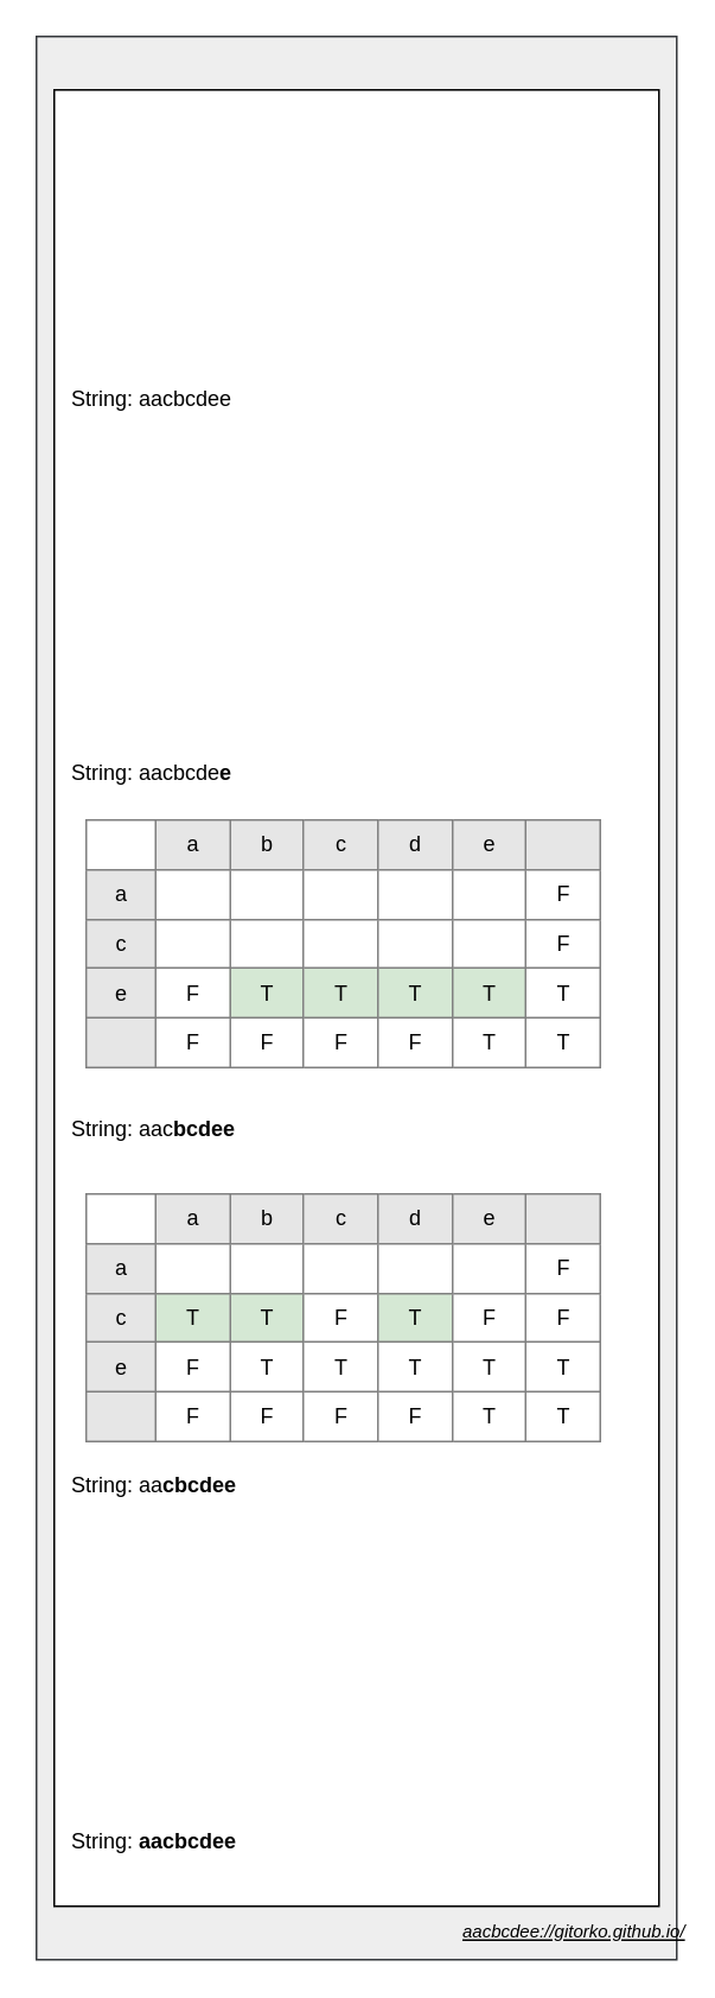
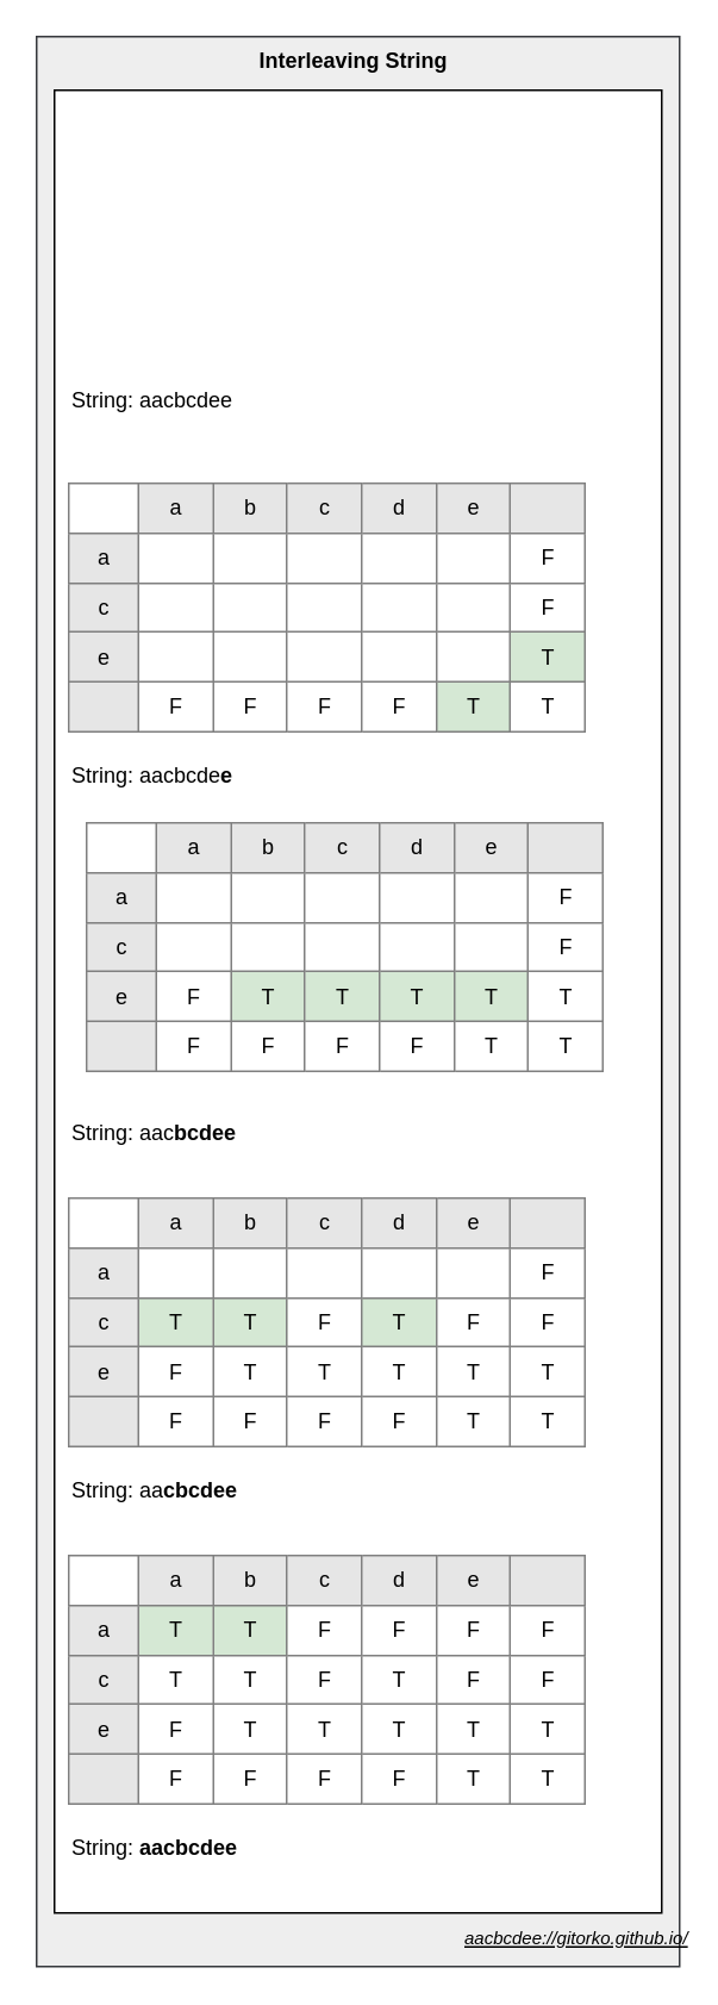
+ <mxCell id="4" value="Interleaving String" style="text;html=1;fontStyle=1" parent="1" vertex="1"><mxGeometry x="142.5" y="20" width="115" height="30" as="geometry" /></mxCell>
+ <mxCell id="7" value="&lt;table border=&quot;1&quot; width=&quot;100%&quot; style=&quot;width: 100% ; height: 100% ; border-collapse: collapse&quot;&gt;&lt;tbody&gt;&lt;tr&gt;&lt;td&gt;&lt;br&gt;&lt;/td&gt;&lt;td align=&quot;center&quot; style=&quot;background-color: rgb(230 , 230 , 230)&quot;&gt;a&lt;/td&gt;&lt;td align=&quot;center&quot; style=&quot;background-color: rgb(230 , 230 , 230)&quot;&gt;b&lt;/td&gt;&lt;td align=&quot;center&quot; style=&quot;background-color: rgb(230 , 230 , 230)&quot;&gt;c&lt;/td&gt;&lt;td style=&quot;text-align: center ; background-color: rgb(230 , 230 , 230)&quot;&gt;d&lt;/td&gt;&lt;td style=&quot;text-align: center ; background-color: rgb(230 , 230 , 230)&quot;&gt;e&lt;/td&gt;&lt;td style=&quot;background-color: rgb(230 , 230 , 230)&quot;&gt;&amp;nbsp;&lt;/td&gt;&lt;/tr&gt;&lt;tr&gt;&lt;td style=&quot;text-align: center ; background-color: rgb(230 , 230 , 230)&quot;&gt;a&lt;/td&gt;&lt;td align=&quot;center&quot;&gt;&lt;br&gt;&lt;/td&gt;&lt;td align=&quot;center&quot;&gt;&lt;br&gt;&lt;/td&gt;&lt;td align=&quot;center&quot;&gt;&lt;br&gt;&lt;/td&gt;&lt;td style=&quot;text-align: center&quot;&gt;&lt;br&gt;&lt;/td&gt;&lt;td style=&quot;text-align: center&quot;&gt;&lt;br&gt;&lt;/td&gt;&lt;td style=&quot;text-align: center&quot;&gt;F&lt;/td&gt;&lt;/tr&gt;&lt;tr&gt;&lt;td style=&quot;text-align: center ; background-color: rgb(230 , 230 , 230)&quot;&gt;c&lt;/td&gt;&lt;td align=&quot;center&quot;&gt;&lt;br&gt;&lt;/td&gt;&lt;td align=&quot;center&quot;&gt;&lt;br&gt;&lt;/td&gt;&lt;td align=&quot;center&quot;&gt;&lt;br&gt;&lt;/td&gt;&lt;td style=&quot;text-align: center&quot;&gt;&lt;br&gt;&lt;/td&gt;&lt;td style=&quot;text-align: center&quot;&gt;&lt;br&gt;&lt;/td&gt;&lt;td style=&quot;text-align: center&quot;&gt;F&lt;/td&gt;&lt;/tr&gt;&lt;tr&gt;&lt;td style=&quot;text-align: center ; background-color: rgb(230 , 230 , 230)&quot;&gt;e&lt;/td&gt;&lt;td style=&quot;text-align: center&quot;&gt;&lt;br&gt;&lt;/td&gt;&lt;td style=&quot;text-align: center&quot;&gt;&lt;br&gt;&lt;/td&gt;&lt;td style=&quot;text-align: center&quot;&gt;&lt;br&gt;&lt;/td&gt;&lt;td style=&quot;text-align: center&quot;&gt;&lt;br&gt;&lt;/td&gt;&lt;td style=&quot;text-align: center&quot;&gt;&lt;br&gt;&lt;/td&gt;&lt;td style=&quot;text-align: center ; background-color: rgb(213 , 232 , 212)&quot;&gt;T&lt;/td&gt;&lt;/tr&gt;&lt;tr&gt;&lt;td style=&quot;background-color: rgb(230 , 230 , 230)&quot;&gt;&lt;br&gt;&lt;/td&gt;&lt;td style=&quot;text-align: center&quot;&gt;F&lt;/td&gt;&lt;td style=&quot;text-align: center&quot;&gt;F&lt;/td&gt;&lt;td style=&quot;text-align: center&quot;&gt;F&lt;/td&gt;&lt;td style=&quot;text-align: center&quot;&gt;F&lt;/td&gt;&lt;td style=&quot;text-align: center ; background-color: rgb(213 , 232 , 212)&quot;&gt;T&lt;/td&gt;&lt;td style=&quot;text-align: center&quot;&gt;T&lt;/td&gt;&lt;/tr&gt;&lt;/tbody&gt;&lt;/table&gt;" style="text;html=1;strokeColor=none;fillColor=none;overflow=fill;" parent="1" vertex="1"><mxGeometry x="37.5" y="270" width="290" height="140" as="geometry" /></mxCell>
- <mxCell id="11" value="&lt;table border=&quot;1&quot; width=&quot;100%&quot; style=&quot;width: 100% ; height: 100% ; border-collapse: collapse&quot;&gt;&lt;tbody&gt;&lt;tr&gt;&lt;td&gt;&lt;br&gt;&lt;/td&gt;&lt;td align=&quot;center&quot; style=&quot;background-color: rgb(230 , 230 , 230)&quot;&gt;a&lt;/td&gt;&lt;td align=&quot;center&quot; style=&quot;background-color: rgb(230 , 230 , 230)&quot;&gt;b&lt;/td&gt;&lt;td align=&quot;center&quot; style=&quot;background-color: rgb(230 , 230 , 230)&quot;&gt;c&lt;/td&gt;&lt;td style=&quot;text-align: center ; background-color: rgb(230 , 230 , 230)&quot;&gt;d&lt;/td&gt;&lt;td style=&quot;text-align: center ; background-color: rgb(230 , 230 , 230)&quot;&gt;e&lt;/td&gt;&lt;td style=&quot;background-color: rgb(230 , 230 , 230)&quot;&gt;&amp;nbsp;&lt;/td&gt;&lt;/tr&gt;&lt;tr&gt;&lt;td style=&quot;text-align: center ; background-color: rgb(230 , 230 , 230)&quot;&gt;a&lt;/td&gt;&lt;td align=&quot;center&quot;&gt;&lt;br&gt;&lt;/td&gt;&lt;td align=&quot;center&quot;&gt;&lt;br&gt;&lt;/td&gt;&lt;td align=&quot;center&quot;&gt;&lt;br&gt;&lt;/td&gt;&lt;td style=&quot;text-align: center&quot;&gt;&lt;br&gt;&lt;/td&gt;&lt;td style=&quot;text-align: center&quot;&gt;&lt;br&gt;&lt;/td&gt;&lt;td style=&quot;text-align: center&quot;&gt;F&lt;/td&gt;&lt;/tr&gt;&lt;tr&gt;&lt;td style=&quot;text-align: center ; background-color: rgb(230 , 230 , 230)&quot;&gt;c&lt;/td&gt;&lt;td align=&quot;center&quot; style=&quot;background-color: rgb(213 , 232 , 212)&quot;&gt;T&lt;/td&gt;&lt;td align=&quot;center&quot; style=&quot;background-color: rgb(213 , 232 , 212)&quot;&gt;T&lt;/td&gt;&lt;td align=&quot;center&quot;&gt;F&lt;/td&gt;&lt;td style=&quot;text-align: center ; background-color: rgb(213 , 232 , 212)&quot;&gt;T&lt;/td&gt;&lt;td style=&quot;text-align: center&quot;&gt;F&lt;/td&gt;&lt;td style=&quot;text-align: center&quot;&gt;F&lt;/td&gt;&lt;/tr&gt;&lt;tr&gt;&lt;td style=&quot;text-align: center ; background-color: rgb(230 , 230 , 230)&quot;&gt;e&lt;/td&gt;&lt;td style=&quot;text-align: center&quot;&gt;F&lt;/td&gt;&lt;td style=&quot;text-align: center&quot;&gt;T&lt;/td&gt;&lt;td style=&quot;text-align: center&quot;&gt;T&lt;/td&gt;&lt;td style=&quot;text-align: center&quot;&gt;T&lt;/td&gt;&lt;td style=&quot;text-align: center&quot;&gt;T&lt;/td&gt;&lt;td style=&quot;text-align: center&quot;&gt;T&lt;/td&gt;&lt;/tr&gt;&lt;tr&gt;&lt;td style=&quot;background-color: rgb(230 , 230 , 230)&quot;&gt;&lt;br&gt;&lt;/td&gt;&lt;td style=&quot;text-align: center&quot;&gt;F&lt;/td&gt;&lt;td style=&quot;text-align: center&quot;&gt;F&lt;/td&gt;&lt;td style=&quot;text-align: center&quot;&gt;F&lt;/td&gt;&lt;td style=&quot;text-align: center&quot;&gt;F&lt;/td&gt;&lt;td style=&quot;text-align: center&quot;&gt;T&lt;/td&gt;&lt;td style=&quot;text-align: center&quot;&gt;T&lt;/td&gt;&lt;/tr&gt;&lt;/tbody&gt;&lt;/table&gt;" style="text;html=1;strokeColor=none;fillColor=none;overflow=fill;" parent="1" vertex="1"><mxGeometry x="47.5" y="670" width="290" height="140" as="geometry" /></mxCell>
+ <mxCell id="11" value="&lt;table border=&quot;1&quot; width=&quot;100%&quot; style=&quot;width: 100% ; height: 100% ; border-collapse: collapse&quot;&gt;&lt;tbody&gt;&lt;tr&gt;&lt;td&gt;&lt;br&gt;&lt;/td&gt;&lt;td align=&quot;center&quot; style=&quot;background-color: rgb(230 , 230 , 230)&quot;&gt;a&lt;/td&gt;&lt;td align=&quot;center&quot; style=&quot;background-color: rgb(230 , 230 , 230)&quot;&gt;b&lt;/td&gt;&lt;td align=&quot;center&quot; style=&quot;background-color: rgb(230 , 230 , 230)&quot;&gt;c&lt;/td&gt;&lt;td style=&quot;text-align: center ; background-color: rgb(230 , 230 , 230)&quot;&gt;d&lt;/td&gt;&lt;td style=&quot;text-align: center ; background-color: rgb(230 , 230 , 230)&quot;&gt;e&lt;/td&gt;&lt;td style=&quot;background-color: rgb(230 , 230 , 230)&quot;&gt;&amp;nbsp;&lt;/td&gt;&lt;/tr&gt;&lt;tr&gt;&lt;td style=&quot;text-align: center ; background-color: rgb(230 , 230 , 230)&quot;&gt;a&lt;/td&gt;&lt;td align=&quot;center&quot;&gt;&lt;br&gt;&lt;/td&gt;&lt;td align=&quot;center&quot;&gt;&lt;br&gt;&lt;/td&gt;&lt;td align=&quot;center&quot;&gt;&lt;br&gt;&lt;/td&gt;&lt;td style=&quot;text-align: center&quot;&gt;&lt;br&gt;&lt;/td&gt;&lt;td style=&quot;text-align: center&quot;&gt;&lt;br&gt;&lt;/td&gt;&lt;td style=&quot;text-align: center&quot;&gt;F&lt;/td&gt;&lt;/tr&gt;&lt;tr&gt;&lt;td style=&quot;text-align: center ; background-color: rgb(230 , 230 , 230)&quot;&gt;c&lt;/td&gt;&lt;td align=&quot;center&quot; style=&quot;background-color: rgb(213 , 232 , 212)&quot;&gt;T&lt;/td&gt;&lt;td align=&quot;center&quot; style=&quot;background-color: rgb(213 , 232 , 212)&quot;&gt;T&lt;/td&gt;&lt;td align=&quot;center&quot;&gt;F&lt;/td&gt;&lt;td style=&quot;text-align: center ; background-color: rgb(213 , 232 , 212)&quot;&gt;T&lt;/td&gt;&lt;td style=&quot;text-align: center&quot;&gt;F&lt;/td&gt;&lt;td style=&quot;text-align: center&quot;&gt;F&lt;/td&gt;&lt;/tr&gt;&lt;tr&gt;&lt;td style=&quot;text-align: center ; background-color: rgb(230 , 230 , 230)&quot;&gt;e&lt;/td&gt;&lt;td style=&quot;text-align: center&quot;&gt;F&lt;/td&gt;&lt;td style=&quot;text-align: center&quot;&gt;T&lt;/td&gt;&lt;td style=&quot;text-align: center&quot;&gt;T&lt;/td&gt;&lt;td style=&quot;text-align: center&quot;&gt;T&lt;/td&gt;&lt;td style=&quot;text-align: center&quot;&gt;T&lt;/td&gt;&lt;td style=&quot;text-align: center&quot;&gt;T&lt;/td&gt;&lt;/tr&gt;&lt;tr&gt;&lt;td style=&quot;background-color: rgb(230 , 230 , 230)&quot;&gt;&lt;br&gt;&lt;/td&gt;&lt;td style=&quot;text-align: center&quot;&gt;F&lt;/td&gt;&lt;td style=&quot;text-align: center&quot;&gt;F&lt;/td&gt;&lt;td style=&quot;text-align: center&quot;&gt;F&lt;/td&gt;&lt;td style=&quot;text-align: center&quot;&gt;F&lt;/td&gt;&lt;td style=&quot;text-align: center&quot;&gt;T&lt;/td&gt;&lt;td style=&quot;text-align: center&quot;&gt;T&lt;/td&gt;&lt;/tr&gt;&lt;/tbody&gt;&lt;/table&gt;" style="text;html=1;strokeColor=none;fillColor=none;overflow=fill;" parent="1" vertex="1"><mxGeometry x="37.5" y="670" width="290" height="140" as="geometry" /></mxCell>
+ <mxCell id="14" value="&lt;table border=&quot;1&quot; width=&quot;100%&quot; style=&quot;width: 100% ; height: 100% ; border-collapse: collapse&quot;&gt;&lt;tbody&gt;&lt;tr&gt;&lt;td&gt;&lt;br&gt;&lt;/td&gt;&lt;td align=&quot;center&quot; style=&quot;background-color: rgb(230 , 230 , 230)&quot;&gt;a&lt;/td&gt;&lt;td align=&quot;center&quot; style=&quot;background-color: rgb(230 , 230 , 230)&quot;&gt;b&lt;/td&gt;&lt;td align=&quot;center&quot; style=&quot;background-color: rgb(230 , 230 , 230)&quot;&gt;c&lt;/td&gt;&lt;td style=&quot;text-align: center ; background-color: rgb(230 , 230 , 230)&quot;&gt;d&lt;/td&gt;&lt;td style=&quot;text-align: center ; background-color: rgb(230 , 230 , 230)&quot;&gt;e&lt;/td&gt;&lt;td style=&quot;background-color: rgb(230 , 230 , 230)&quot;&gt;&amp;nbsp;&lt;/td&gt;&lt;/tr&gt;&lt;tr&gt;&lt;td style=&quot;text-align: center ; background-color: rgb(230 , 230 , 230)&quot;&gt;a&lt;/td&gt;&lt;td align=&quot;center&quot; style=&quot;background-color: rgb(213 , 232 , 212)&quot;&gt;T&lt;/td&gt;&lt;td align=&quot;center&quot; style=&quot;background-color: rgb(213 , 232 , 212)&quot;&gt;T&lt;/td&gt;&lt;td align=&quot;center&quot;&gt;F&lt;/td&gt;&lt;td style=&quot;text-align: center&quot;&gt;F&lt;/td&gt;&lt;td style=&quot;text-align: center&quot;&gt;F&lt;/td&gt;&lt;td style=&quot;text-align: center&quot;&gt;F&lt;/td&gt;&lt;/tr&gt;&lt;tr&gt;&lt;td style=&quot;text-align: center ; background-color: rgb(230 , 230 , 230)&quot;&gt;c&lt;/td&gt;&lt;td align=&quot;center&quot;&gt;T&lt;/td&gt;&lt;td align=&quot;center&quot;&gt;T&lt;/td&gt;&lt;td align=&quot;center&quot;&gt;F&lt;/td&gt;&lt;td style=&quot;text-align: center&quot;&gt;T&lt;/td&gt;&lt;td style=&quot;text-align: center&quot;&gt;F&lt;/td&gt;&lt;td style=&quot;text-align: center&quot;&gt;F&lt;/td&gt;&lt;/tr&gt;&lt;tr&gt;&lt;td style=&quot;text-align: center ; background-color: rgb(230 , 230 , 230)&quot;&gt;e&lt;/td&gt;&lt;td style=&quot;text-align: center&quot;&gt;F&lt;/td&gt;&lt;td style=&quot;text-align: center&quot;&gt;T&lt;/td&gt;&lt;td style=&quot;text-align: center&quot;&gt;T&lt;/td&gt;&lt;td style=&quot;text-align: center&quot;&gt;T&lt;/td&gt;&lt;td style=&quot;text-align: center&quot;&gt;T&lt;/td&gt;&lt;td style=&quot;text-align: center&quot;&gt;T&lt;/td&gt;&lt;/tr&gt;&lt;tr&gt;&lt;td style=&quot;background-color: rgb(230 , 230 , 230)&quot;&gt;&lt;br&gt;&lt;/td&gt;&lt;td style=&quot;text-align: center&quot;&gt;F&lt;/td&gt;&lt;td style=&quot;text-align: center&quot;&gt;F&lt;/td&gt;&lt;td style=&quot;text-align: center&quot;&gt;F&lt;/td&gt;&lt;td style=&quot;text-align: center&quot;&gt;F&lt;/td&gt;&lt;td style=&quot;text-align: center&quot;&gt;T&lt;/td&gt;&lt;td style=&quot;text-align: center&quot;&gt;T&lt;/td&gt;&lt;/tr&gt;&lt;/tbody&gt;&lt;/table&gt;" style="text;html=1;strokeColor=none;fillColor=none;overflow=fill;" parent="1" vertex="1"><mxGeometry x="37.5" y="870" width="290" height="140" as="geometry" /></mxCell>
